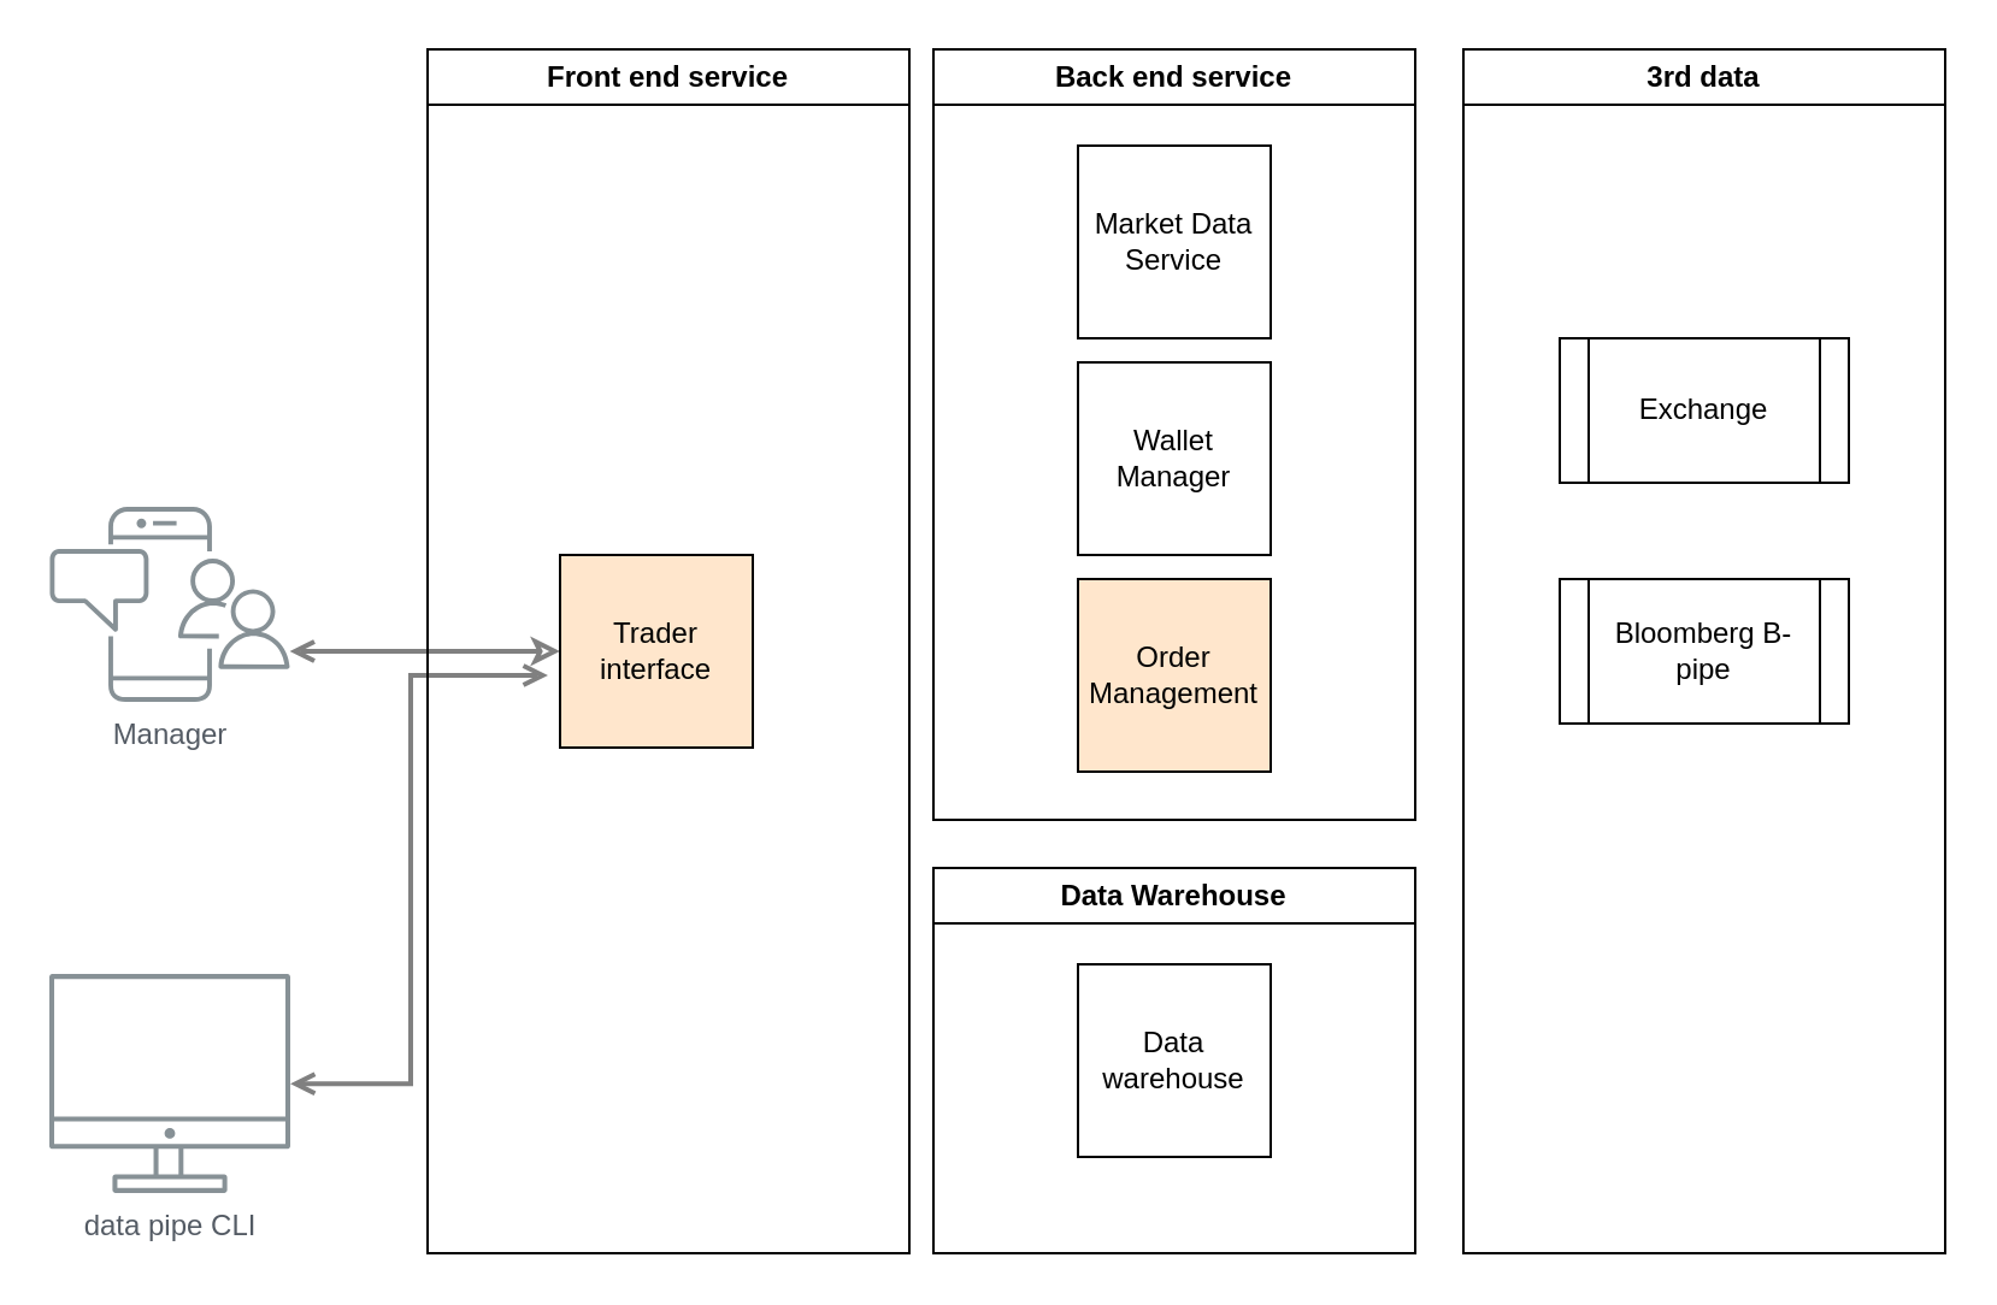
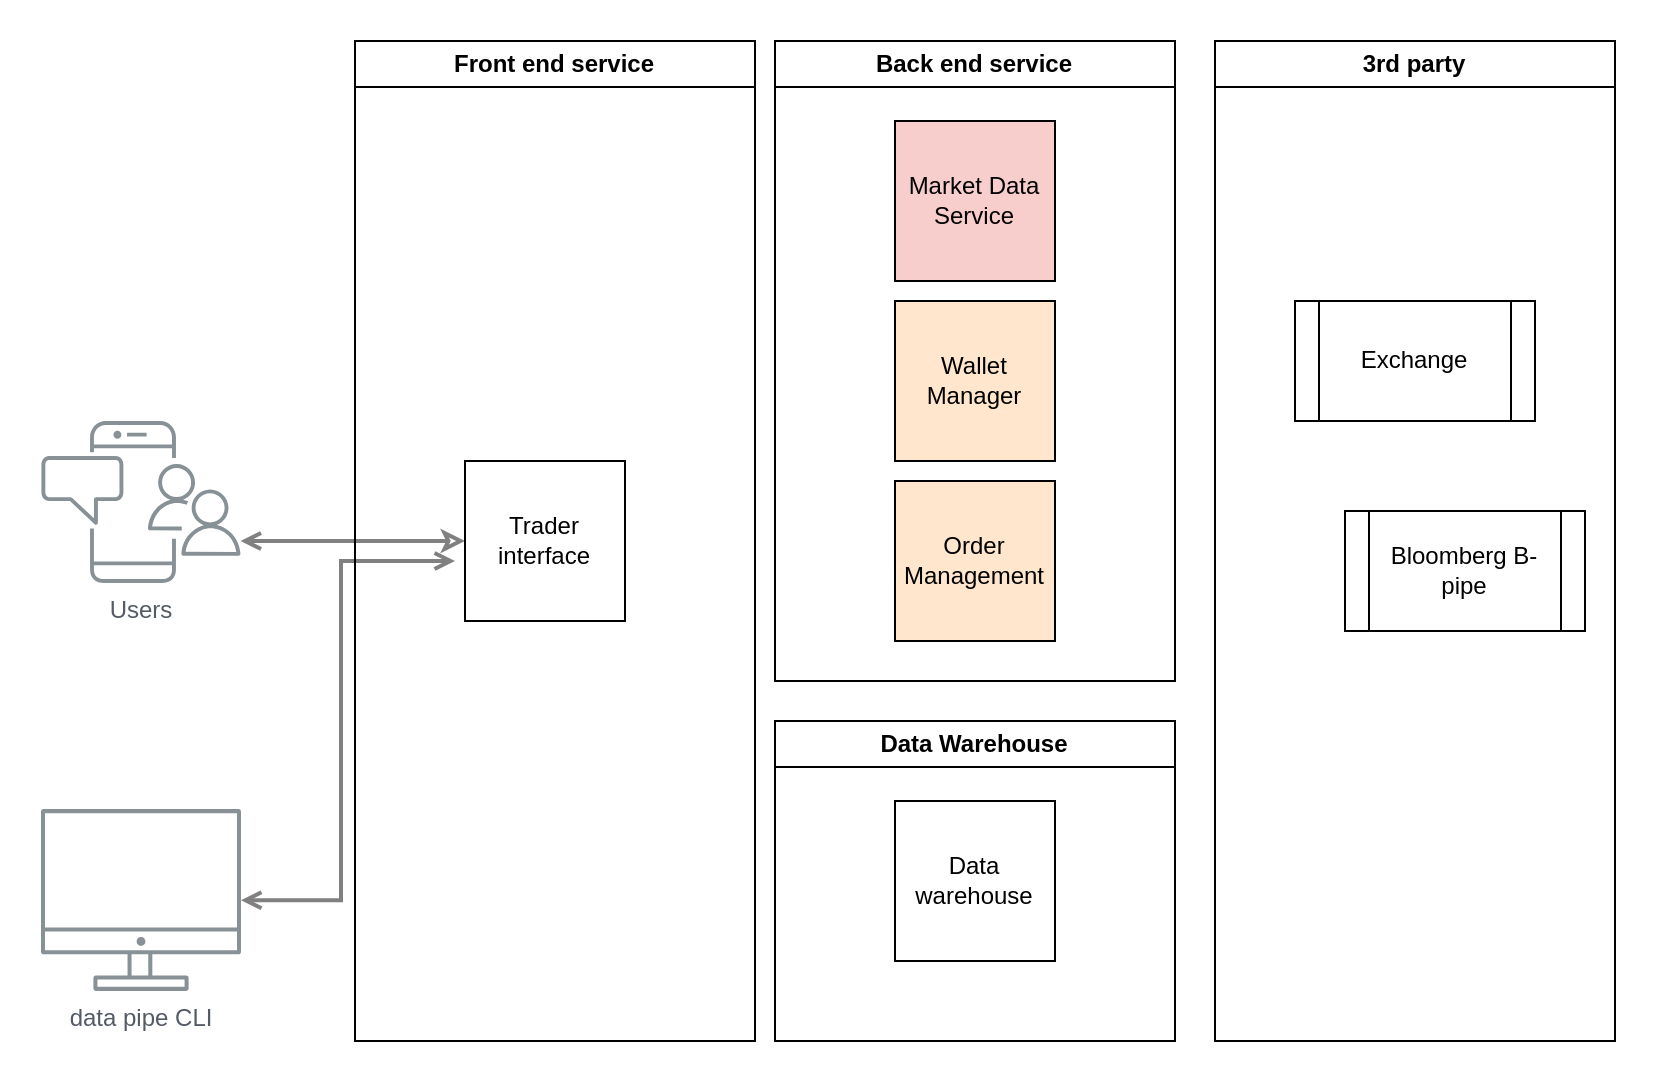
- <mxCell id="14" value="3rd data" style="swimlane;whiteSpace=wrap;html=1;" vertex="1" parent="1"><mxGeometry x="607" y="20" width="200" height="500" as="geometry" /></mxCell>
+ <mxCell id="14" value="3rd party" style="swimlane;whiteSpace=wrap;html=1;" vertex="1" parent="1"><mxGeometry x="607" y="20" width="200" height="500" as="geometry" /></mxCell>
- <mxCell id="13" value="Market Data Service" style="whiteSpace=wrap;html=1;aspect=fixed;" vertex="1" parent="10"><mxGeometry x="60" y="40" width="80" height="80" as="geometry" /></mxCell>
+ <mxCell id="13" value="Market Data Service" style="whiteSpace=wrap;html=1;aspect=fixed;fillColor=#f8cecc;" vertex="1" parent="10"><mxGeometry x="60" y="40" width="80" height="80" as="geometry" /></mxCell>
- <mxCell id="15" value="Exchange" style="shape=process;whiteSpace=wrap;html=1;backgroundOutline=1;" vertex="1" parent="14"><mxGeometry x="40" y="120" width="120" height="60" as="geometry" /></mxCell>
+ <mxCell id="15" value="Exchange" style="shape=process;whiteSpace=wrap;html=1;backgroundOutline=1;" vertex="1" parent="14"><mxGeometry x="40" y="130" width="120" height="60" as="geometry" /></mxCell>
- <mxCell id="12" value="Wallet Manager" style="whiteSpace=wrap;html=1;aspect=fixed;" vertex="1" parent="10"><mxGeometry x="60" y="130" width="80" height="80" as="geometry" /></mxCell>
+ <mxCell id="12" value="Wallet Manager" style="whiteSpace=wrap;html=1;aspect=fixed;fillColor=#ffe6cc;" vertex="1" parent="10"><mxGeometry x="60" y="130" width="80" height="80" as="geometry" /></mxCell>
- <mxCell id="7" value="Trader interface" style="whiteSpace=wrap;html=1;aspect=fixed;fillColor=#ffe6cc;" vertex="1" parent="6"><mxGeometry x="55" y="210" width="80" height="80" as="geometry" /></mxCell>
+ <mxCell id="7" value="Trader interface" style="whiteSpace=wrap;html=1;aspect=fixed;" vertex="1" parent="6"><mxGeometry x="55" y="210" width="80" height="80" as="geometry" /></mxCell>
- <mxCell id="16" value="Bloomberg B-pipe" style="shape=process;whiteSpace=wrap;html=1;backgroundOutline=1;" vertex="1" parent="14"><mxGeometry x="40" y="220" width="120" height="60" as="geometry" /></mxCell>
+ <mxCell id="16" value="Bloomberg B-pipe" style="shape=process;whiteSpace=wrap;html=1;backgroundOutline=1;" vertex="1" parent="14"><mxGeometry x="65" y="235" width="120" height="60" as="geometry" /></mxCell>
- <mxCell id="5" value="Manager" style="outlineConnect=0;gradientColor=none;fontColor=#545B64;strokeColor=none;fillColor=#879196;dashed=0;verticalLabelPosition=bottom;verticalAlign=top;align=center;html=1;fontSize=12;fontStyle=0;aspect=fixed;shape=mxgraph.aws4.illustration_notification;pointerEvents=1;labelBackgroundColor=#ffffff;" parent="1" vertex="1"><mxGeometry x="20" y="210" width="100" height="81" as="geometry" /></mxCell>
+ <mxCell id="5" value="Users" style="outlineConnect=0;gradientColor=none;fontColor=#545B64;strokeColor=none;fillColor=#879196;dashed=0;verticalLabelPosition=bottom;verticalAlign=top;align=center;html=1;fontSize=12;fontStyle=0;aspect=fixed;shape=mxgraph.aws4.illustration_notification;pointerEvents=1;labelBackgroundColor=#ffffff;" parent="1" vertex="1"><mxGeometry x="20" y="210" width="100" height="81" as="geometry" /></mxCell>
